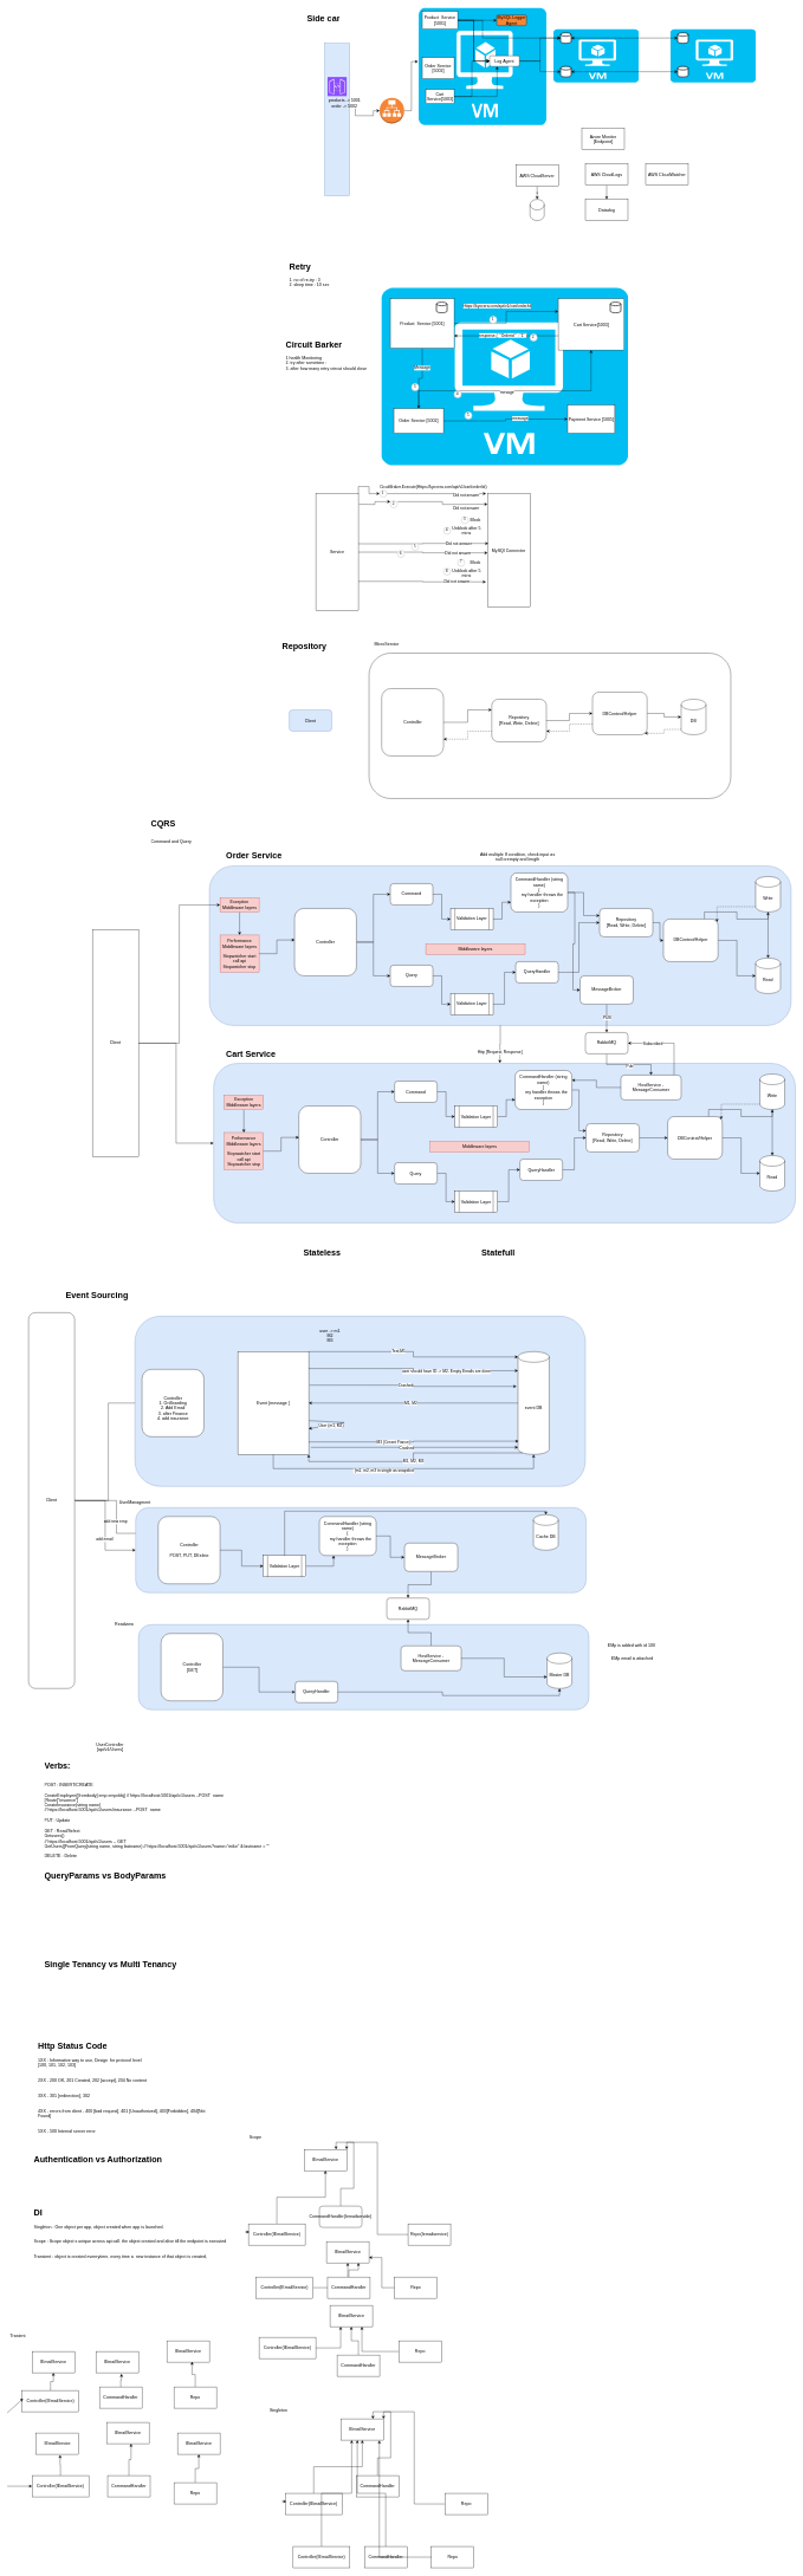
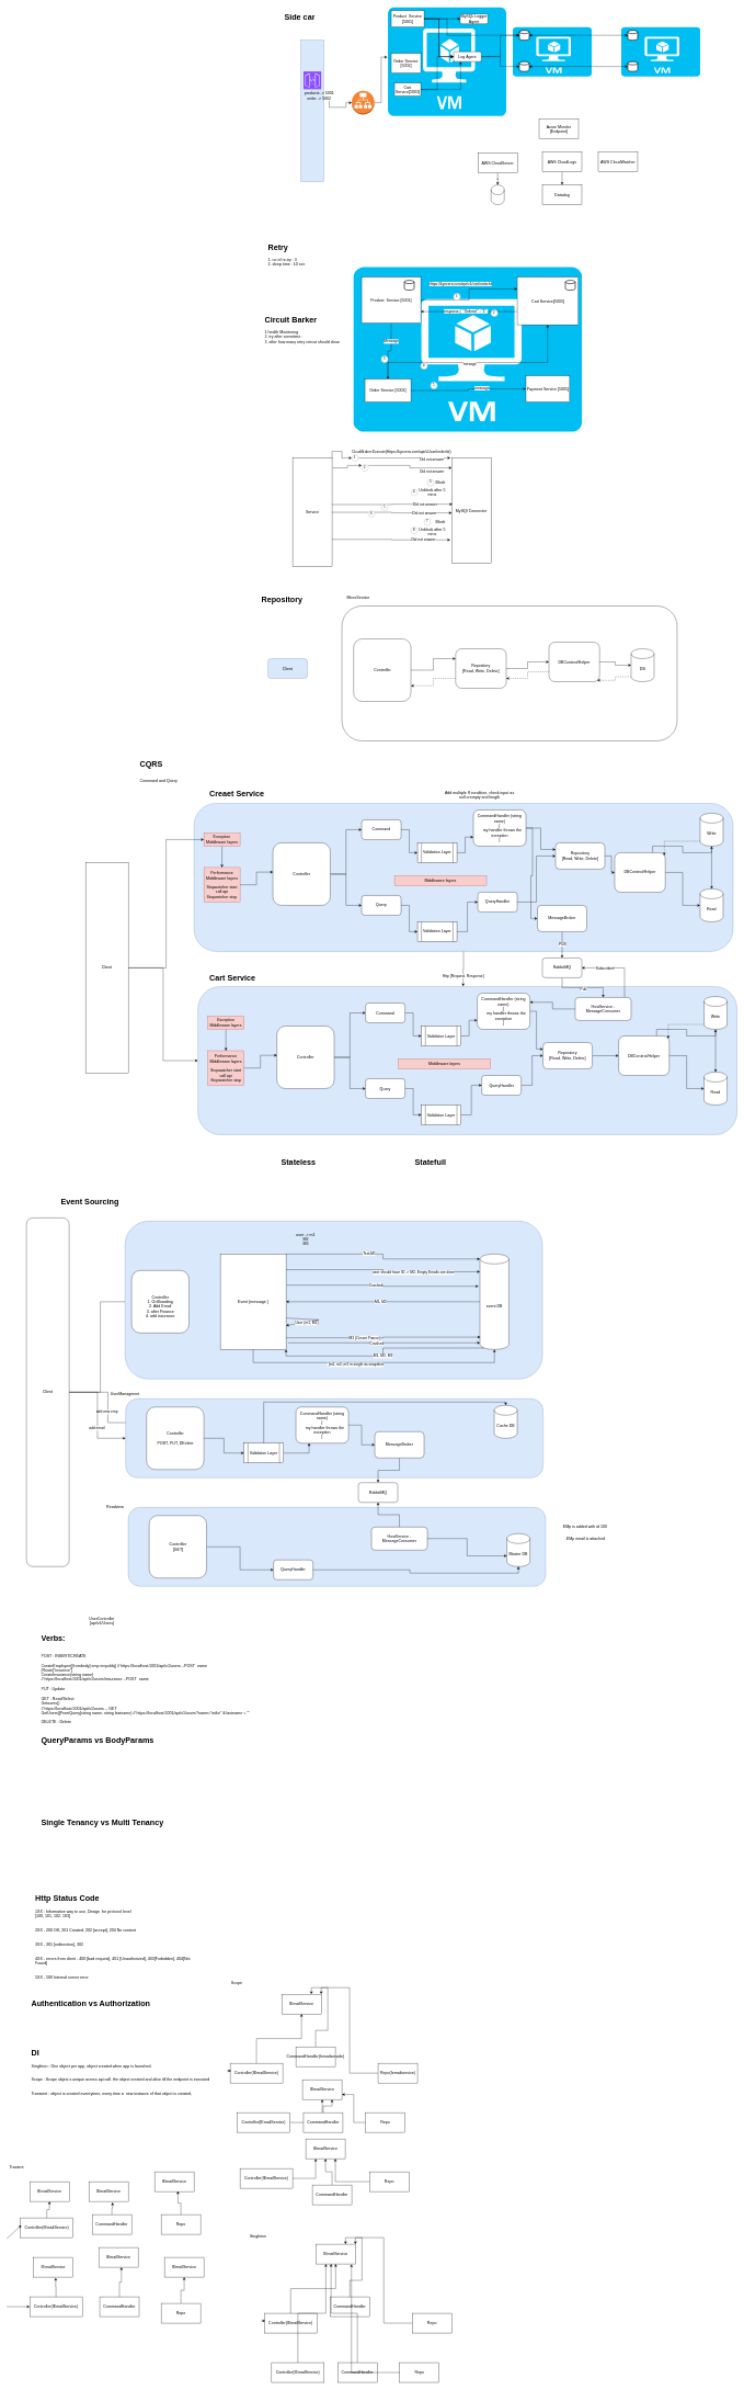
- <mxCell id="34" value="MySQL Logger Agent" style="rounded=1;whiteSpace=wrap;html=1;fillColor=#f58534;" parent="1" vertex="1"><mxGeometry x="1400" y="40" width="84" height="30" as="geometry" /></mxCell>
+ <mxCell id="34" value="MySQL Logger Agent" style="rounded=1;whiteSpace=wrap;html=1;" parent="1" vertex="1"><mxGeometry x="1400" y="40" width="84" height="30" as="geometry" /></mxCell>
- <mxCell id="170" value="&lt;h1&gt;Order Service&lt;/h1&gt;" style="text;html=1;strokeColor=none;fillColor=none;spacing=5;spacingTop=-20;whiteSpace=wrap;overflow=hidden;rounded=0;" parent="1" vertex="1"><mxGeometry x="632" y="2390" width="320" height="30" as="geometry" /></mxCell>
+ <mxCell id="170" value="&lt;h1&gt;Creaet Service&lt;/h1&gt;" style="text;html=1;strokeColor=none;fillColor=none;spacing=5;spacingTop=-20;whiteSpace=wrap;overflow=hidden;rounded=0;" parent="1" vertex="1"><mxGeometry x="632" y="2390" width="320" height="30" as="geometry" /></mxCell>
- <mxCell id="192" value="&lt;h1&gt;Statefull&lt;/h1&gt;" style="text;html=1;strokeColor=none;fillColor=none;spacing=5;spacingTop=-20;whiteSpace=wrap;overflow=hidden;rounded=0;" parent="1" vertex="1"><mxGeometry x="1352" y="3510" width="190" height="120" as="geometry" /></mxCell>
+ <mxCell id="192" value="&lt;h1&gt;Statefull&lt;/h1&gt;" style="text;html=1;strokeColor=none;fillColor=none;spacing=5;spacingTop=-20;whiteSpace=wrap;overflow=hidden;rounded=0;" parent="1" vertex="1"><mxGeometry x="1257" y="3510" width="190" height="120" as="geometry" /></mxCell>
- <mxCell id="252" value="CommandHandler(Iemailservide)" style="whiteSpace=wrap;html=1;rounded=1;" vertex="1" parent="1"><mxGeometry x="900" y="6220" width="120" height="60" as="geometry" /></mxCell>
+ <mxCell id="252" value="CommandHandler(Iemailservide)" style="rounded=0;whiteSpace=wrap;html=1;" vertex="1" parent="1"><mxGeometry x="900" y="6220" width="120" height="60" as="geometry" /></mxCell>
